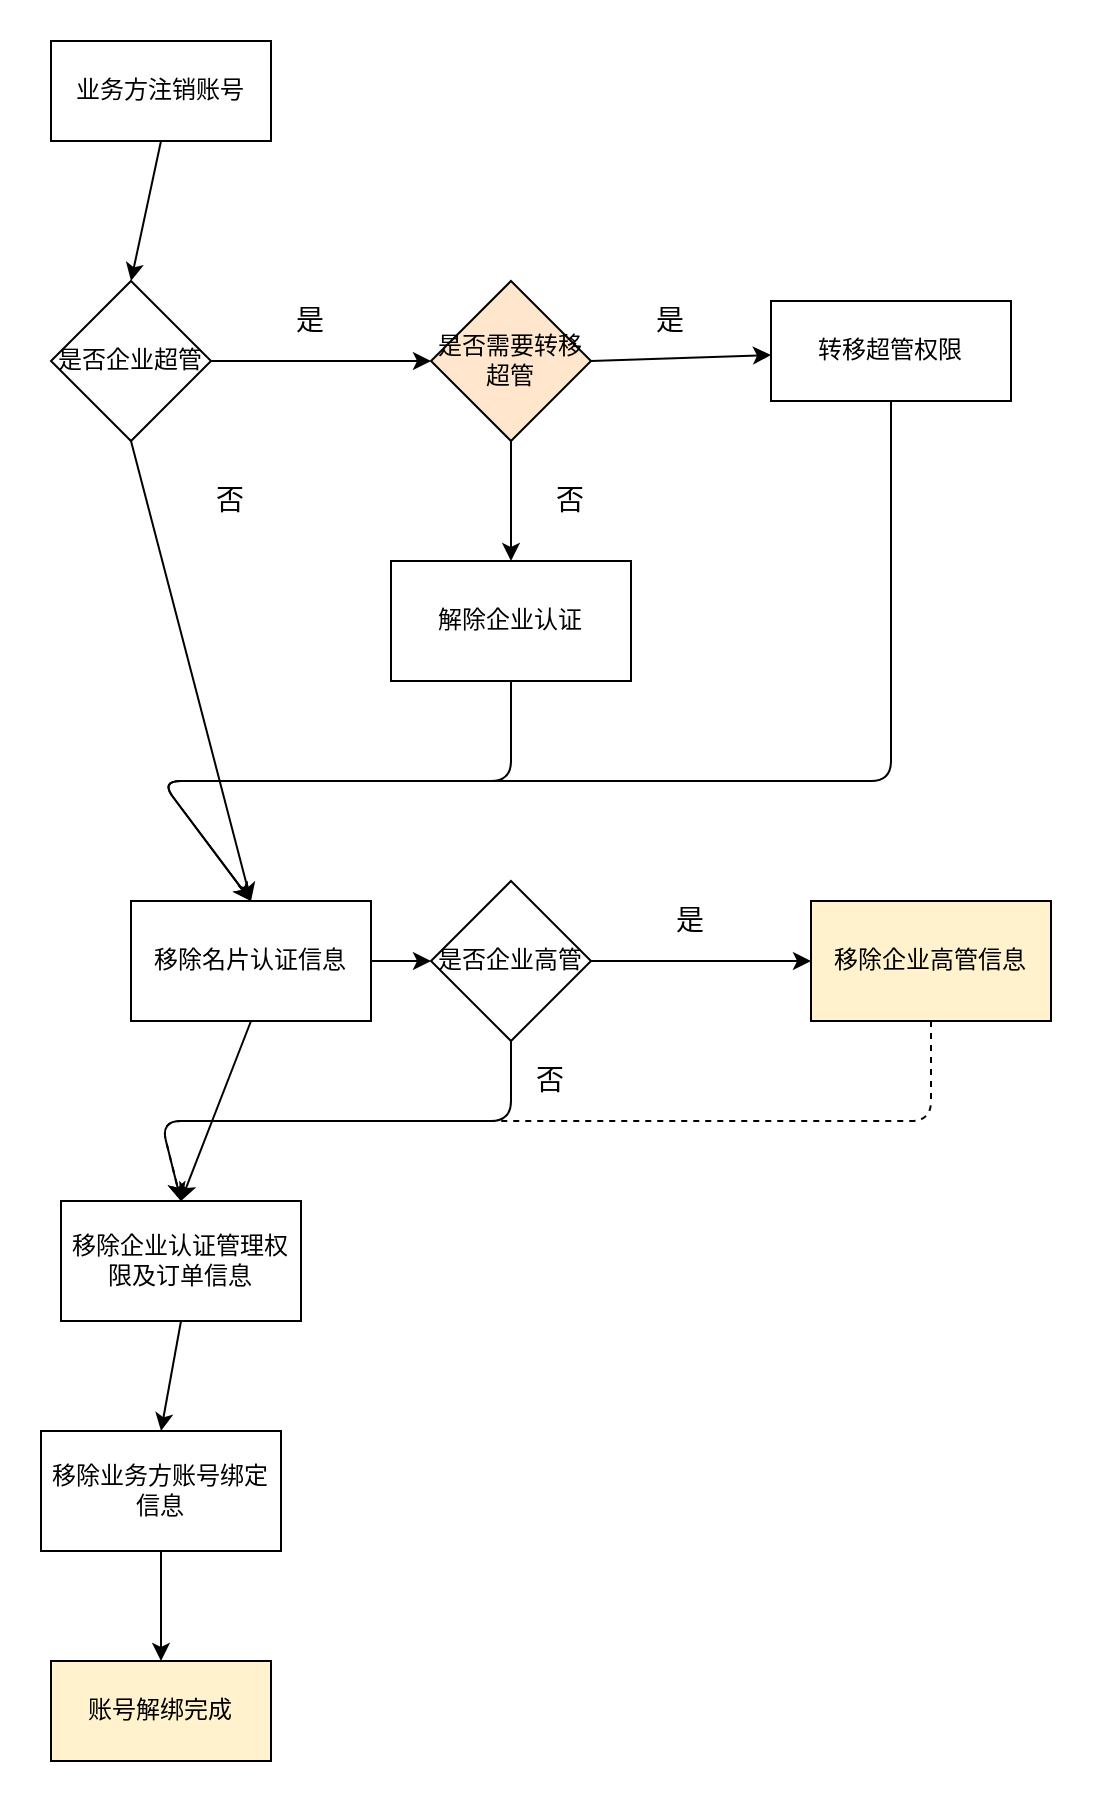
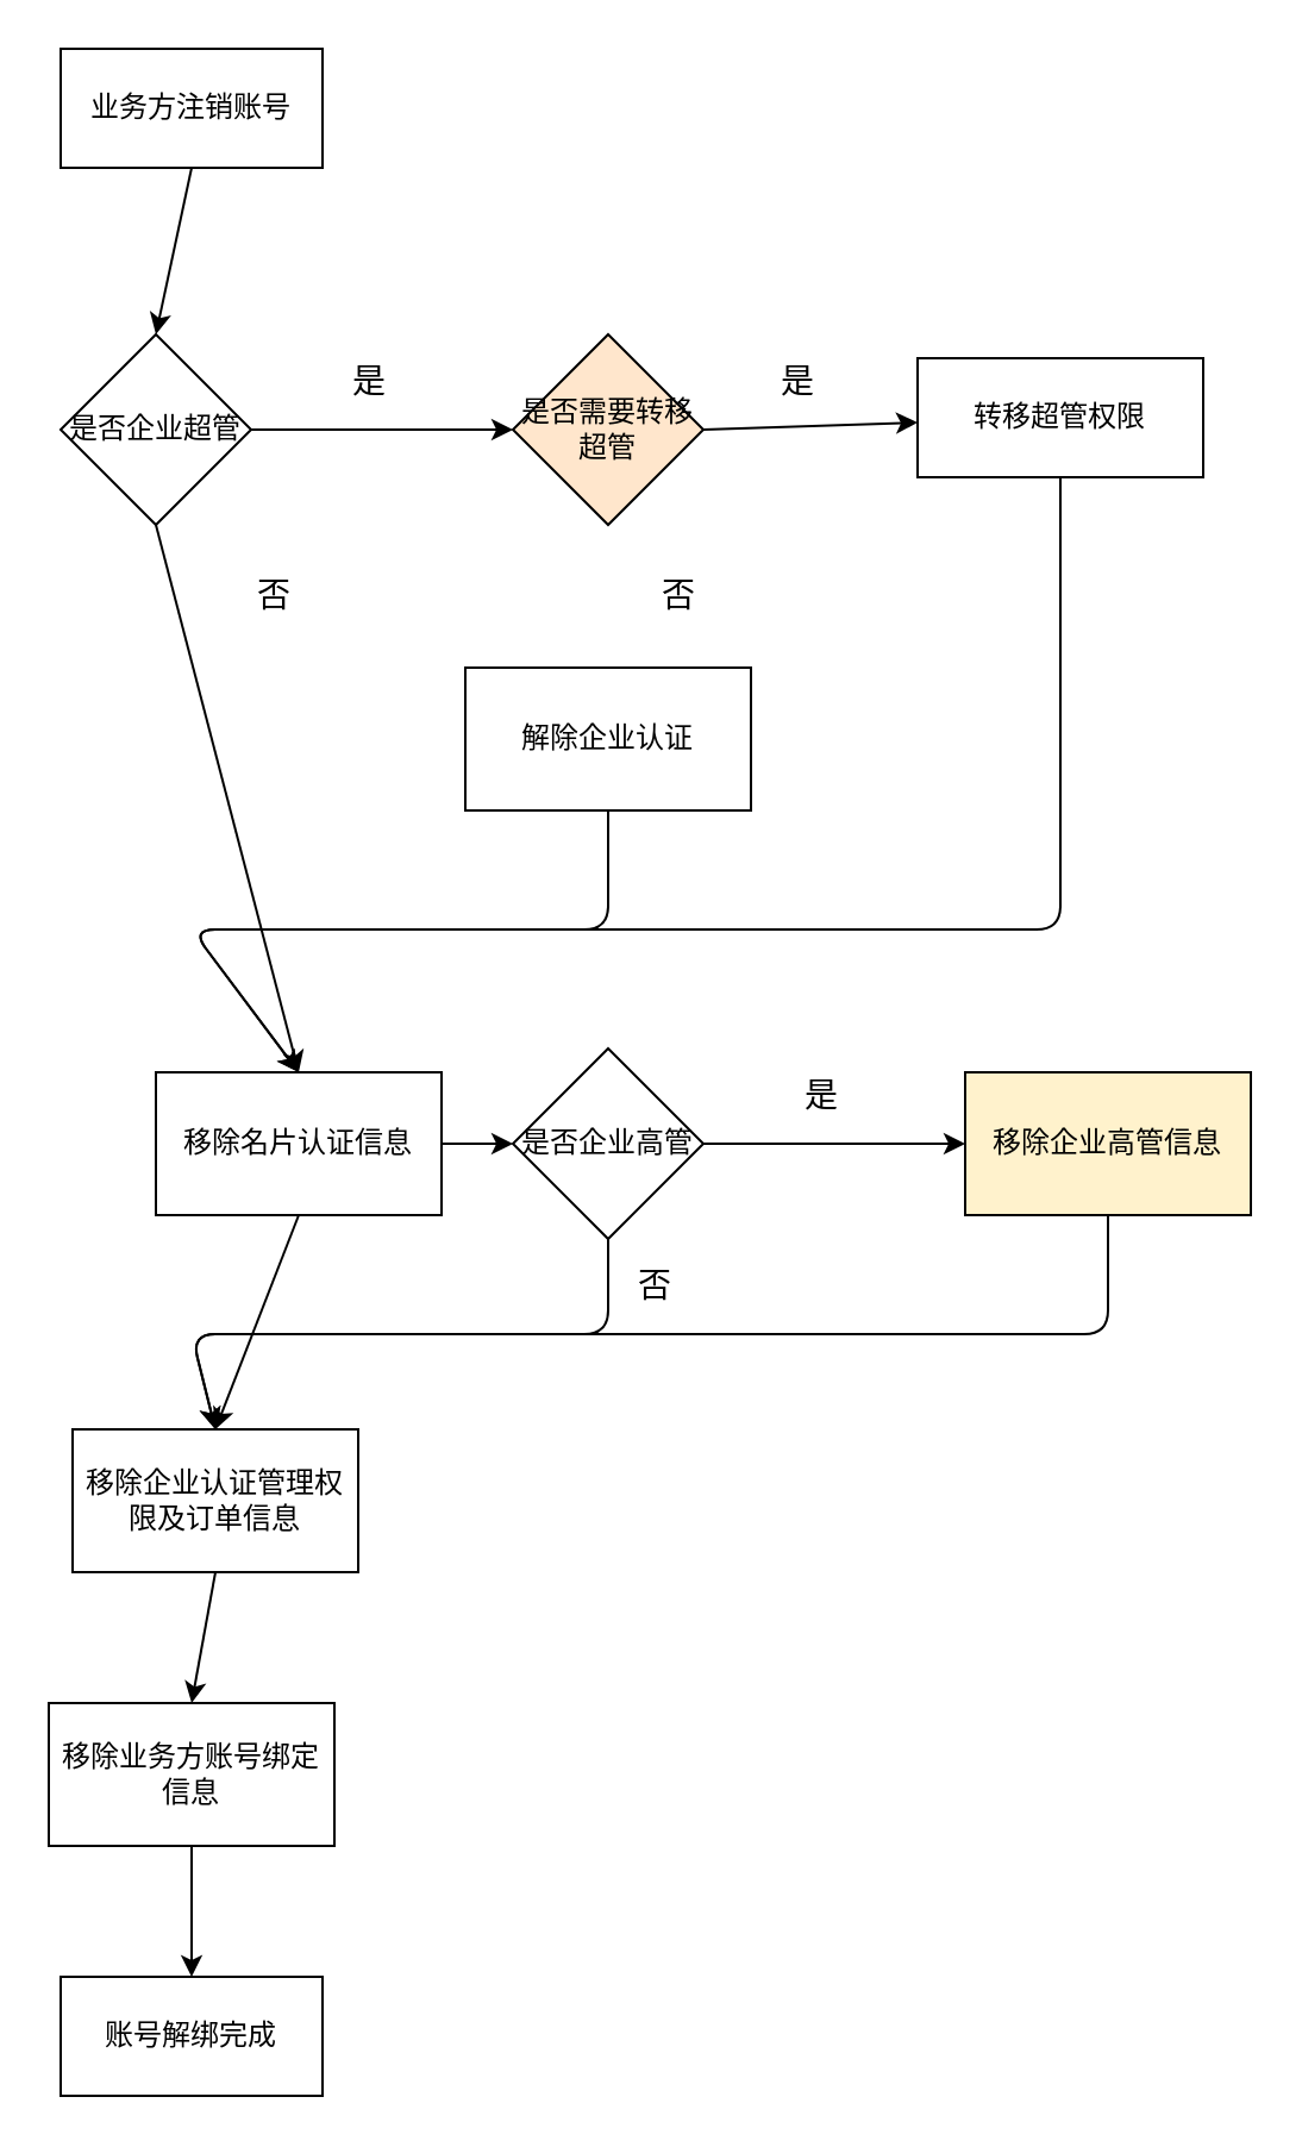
- <mxCell id="19" style="edgeStyle=none;html=1;exitX=0.5;exitY=1;exitDx=0;exitDy=0;entryX=0.5;entryY=0;entryDx=0;entryDy=0;" parent="1" source="20" target="24" edge="1"><mxGeometry relative="1" as="geometry" /></mxCell>
- <mxCell id="31" style="edgeStyle=none;html=1;entryX=0.5;entryY=0;entryDx=0;entryDy=0;dashed=1;" parent="1" source="32" target="15" edge="1"><mxGeometry relative="1" as="geometry"><Array as="points"><mxPoint x="465" y="560" /><mxPoint x="80" y="560" /></Array></mxGeometry></mxCell>
+ <mxCell id="31" style="edgeStyle=none;html=1;entryX=0.5;entryY=0;entryDx=0;entryDy=0;" parent="1" source="32" target="15" edge="1"><mxGeometry relative="1" as="geometry"><Array as="points"><mxPoint x="465" y="560" /><mxPoint x="80" y="560" /></Array></mxGeometry></mxCell>
- <mxCell id="25" value="账号解绑完成" style="whiteSpace=wrap;html=1;fillColor=#fff2cc;" parent="1" vertex="1"><mxGeometry x="25" y="830" width="110" height="50" as="geometry" /></mxCell>
+ <mxCell id="25" value="账号解绑完成" style="whiteSpace=wrap;html=1;" parent="1" vertex="1"><mxGeometry x="25" y="830" width="110" height="50" as="geometry" /></mxCell>
